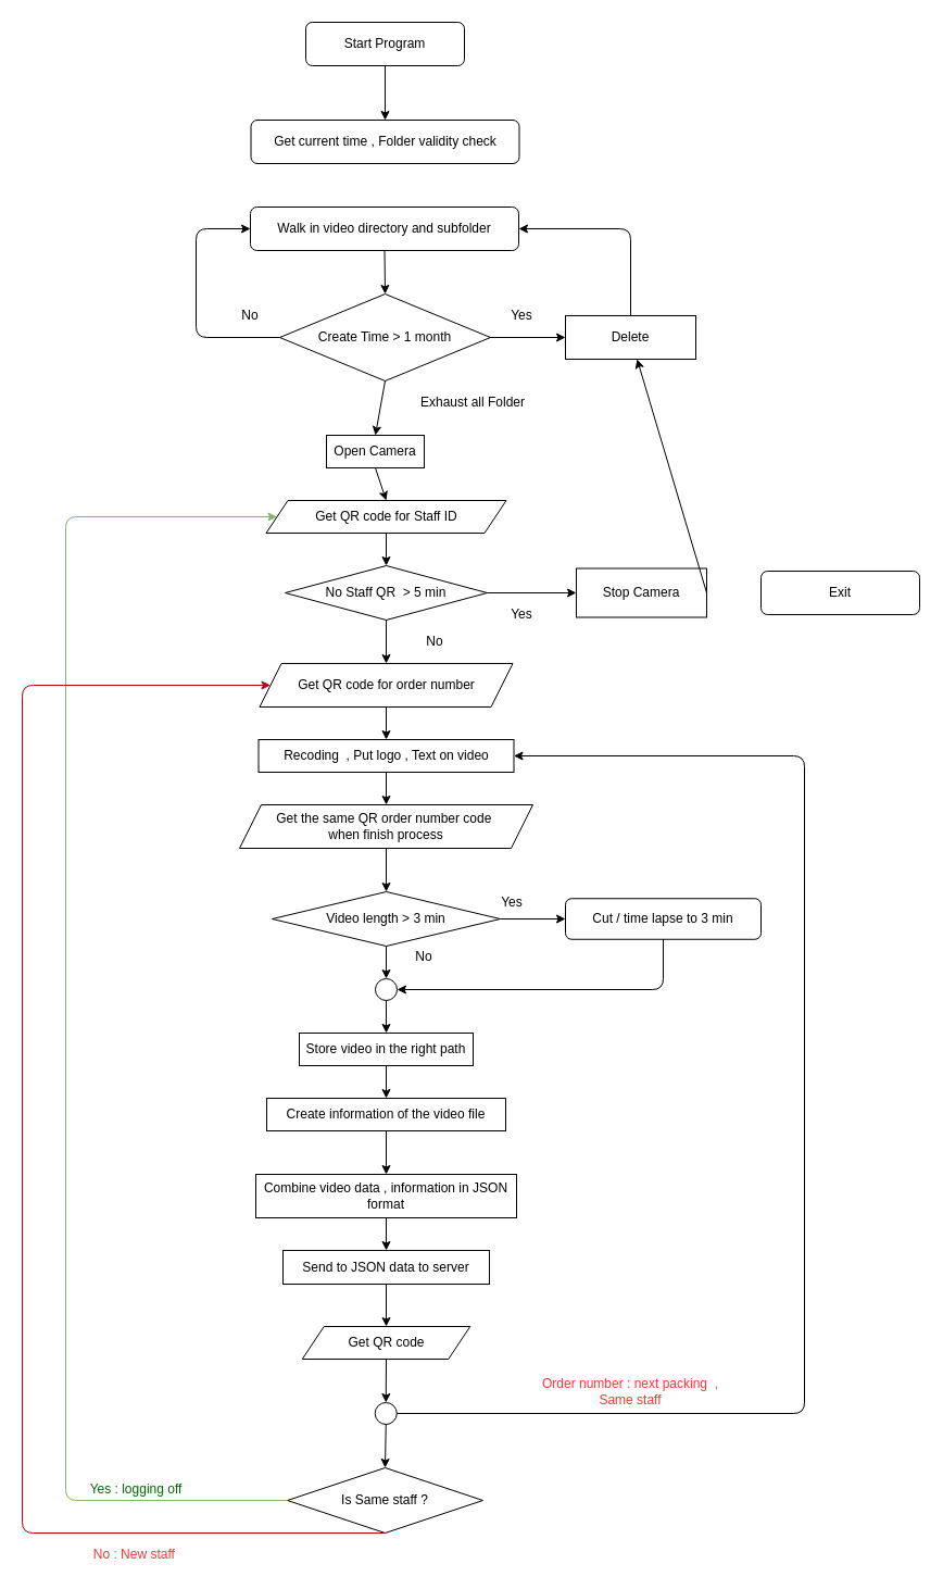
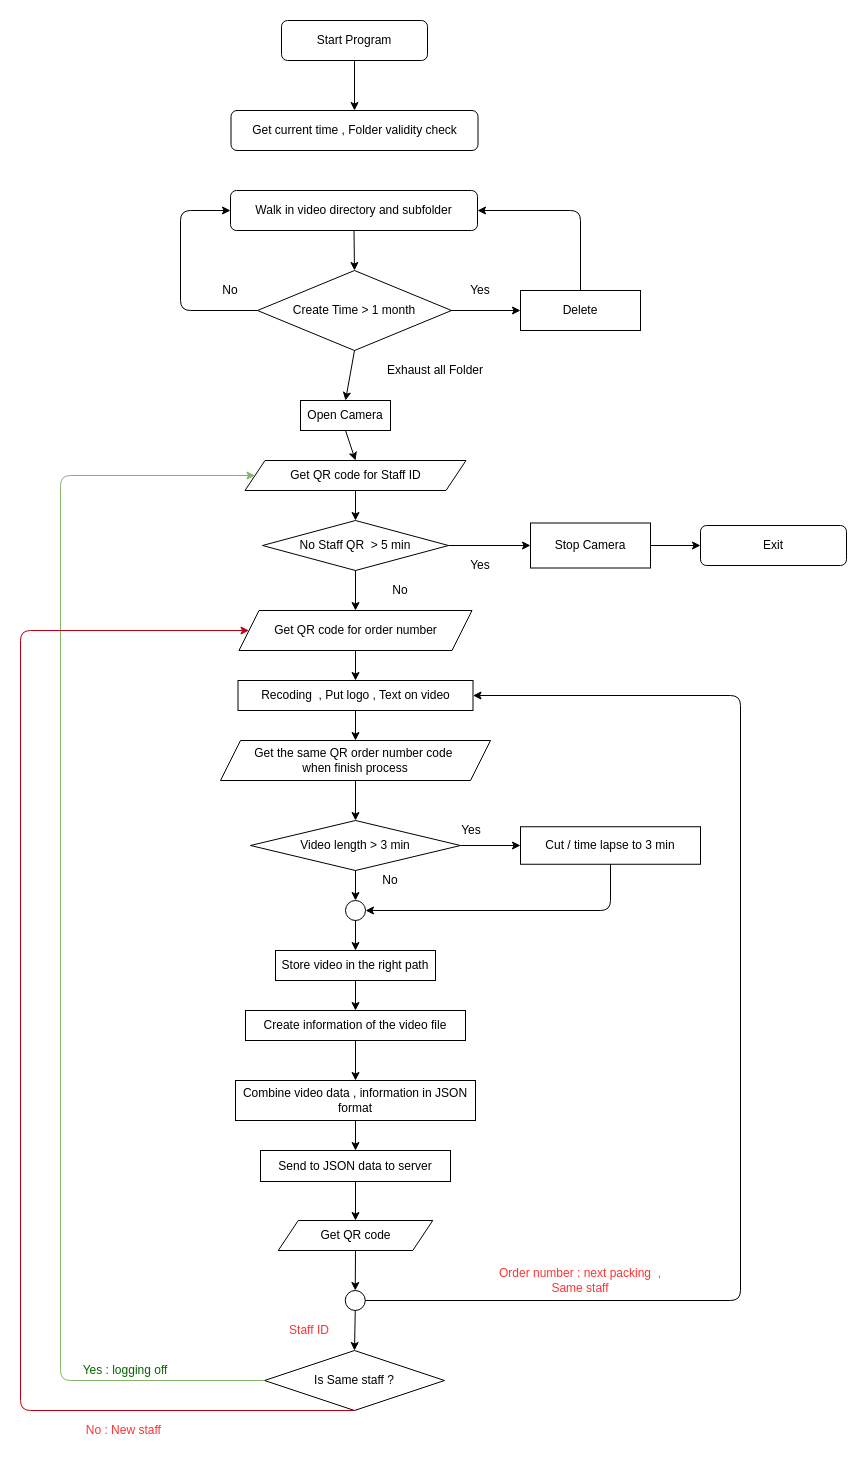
- <mxCell id="43" value="" style="endArrow=classic;html=1;exitX=1;exitY=0.5;exitDx=0;exitDy=0;" edge="1" parent="1" source="42" target="8"><mxGeometry width="50" height="50" relative="1" as="geometry"><mxPoint x="330" y="480" as="sourcePoint" /><mxPoint x="380" y="430" as="targetPoint" /></mxGeometry></mxCell>
+ <mxCell id="43" value="" style="endArrow=classic;html=1;exitX=1;exitY=0.5;exitDx=0;exitDy=0;entryX=0;entryY=0.5;entryDx=0;entryDy=0;" edge="1" parent="1" source="42" target="21"><mxGeometry width="50" height="50" relative="1" as="geometry"><mxPoint x="330" y="480" as="sourcePoint" /><mxPoint x="380" y="430" as="targetPoint" /></mxGeometry></mxCell>
- <mxCell id="33" value="Cut / time lapse to 3 min" style="whiteSpace=wrap;html=1;rounded=1;" vertex="1" parent="1"><mxGeometry x="520" y="826.25" width="180" height="37.5" as="geometry" /></mxCell>
+ <mxCell id="33" value="Cut / time lapse to 3 min" style="rounded=0;whiteSpace=wrap;html=1;" vertex="1" parent="1"><mxGeometry x="520" y="826.25" width="180" height="37.5" as="geometry" /></mxCell>
+ <mxCell id="58" value="&lt;font color=&quot;#ff3333&quot;&gt;Staff ID&lt;/font&gt;" style="text;html=1;strokeColor=none;fillColor=none;align=center;verticalAlign=middle;whiteSpace=wrap;rounded=0;" vertex="1" parent="1"><mxGeometry x="238.5" y="1320" width="140" height="20" as="geometry" /></mxCell>
